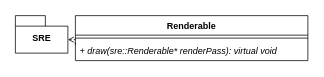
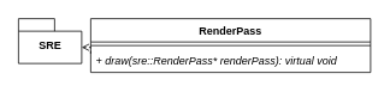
- <mxCell id="2" value="Renderable" style="swimlane;fontStyle=1;align=center;verticalAlign=top;childLayout=stackLayout;horizontal=1;startSize=26;horizontalStack=0;resizeParent=1;resizeParentMax=0;resizeLast=0;collapsible=1;marginBottom=0;" parent="1" vertex="1"><mxGeometry x="100" y="20" width="310" height="60" as="geometry" /></mxCell>
+ <mxCell id="2" value="RenderPass" style="swimlane;fontStyle=1;align=center;verticalAlign=top;childLayout=stackLayout;horizontal=1;startSize=26;horizontalStack=0;resizeParent=1;resizeParentMax=0;resizeLast=0;collapsible=1;marginBottom=0;" parent="1" vertex="1"><mxGeometry x="100" y="20" width="310" height="60" as="geometry" /></mxCell>
- <mxCell id="4" value="+ draw(sre::Renderable* renderPass): virtual void &#10;" style="text;strokeColor=none;fillColor=none;align=left;verticalAlign=top;spacingLeft=4;spacingRight=4;overflow=hidden;rotatable=0;points=[[0,0.5],[1,0.5]];portConstraint=eastwest;fontStyle=2" parent="2" vertex="1"><mxGeometry y="34" width="310" height="26" as="geometry" /></mxCell>
+ <mxCell id="4" value="+ draw(sre::RenderPass* renderPass): virtual void &#10;" style="text;strokeColor=none;fillColor=none;align=left;verticalAlign=top;spacingLeft=4;spacingRight=4;overflow=hidden;rotatable=0;points=[[0,0.5],[1,0.5]];portConstraint=eastwest;fontStyle=2" parent="2" vertex="1"><mxGeometry y="34" width="310" height="26" as="geometry" /></mxCell>
